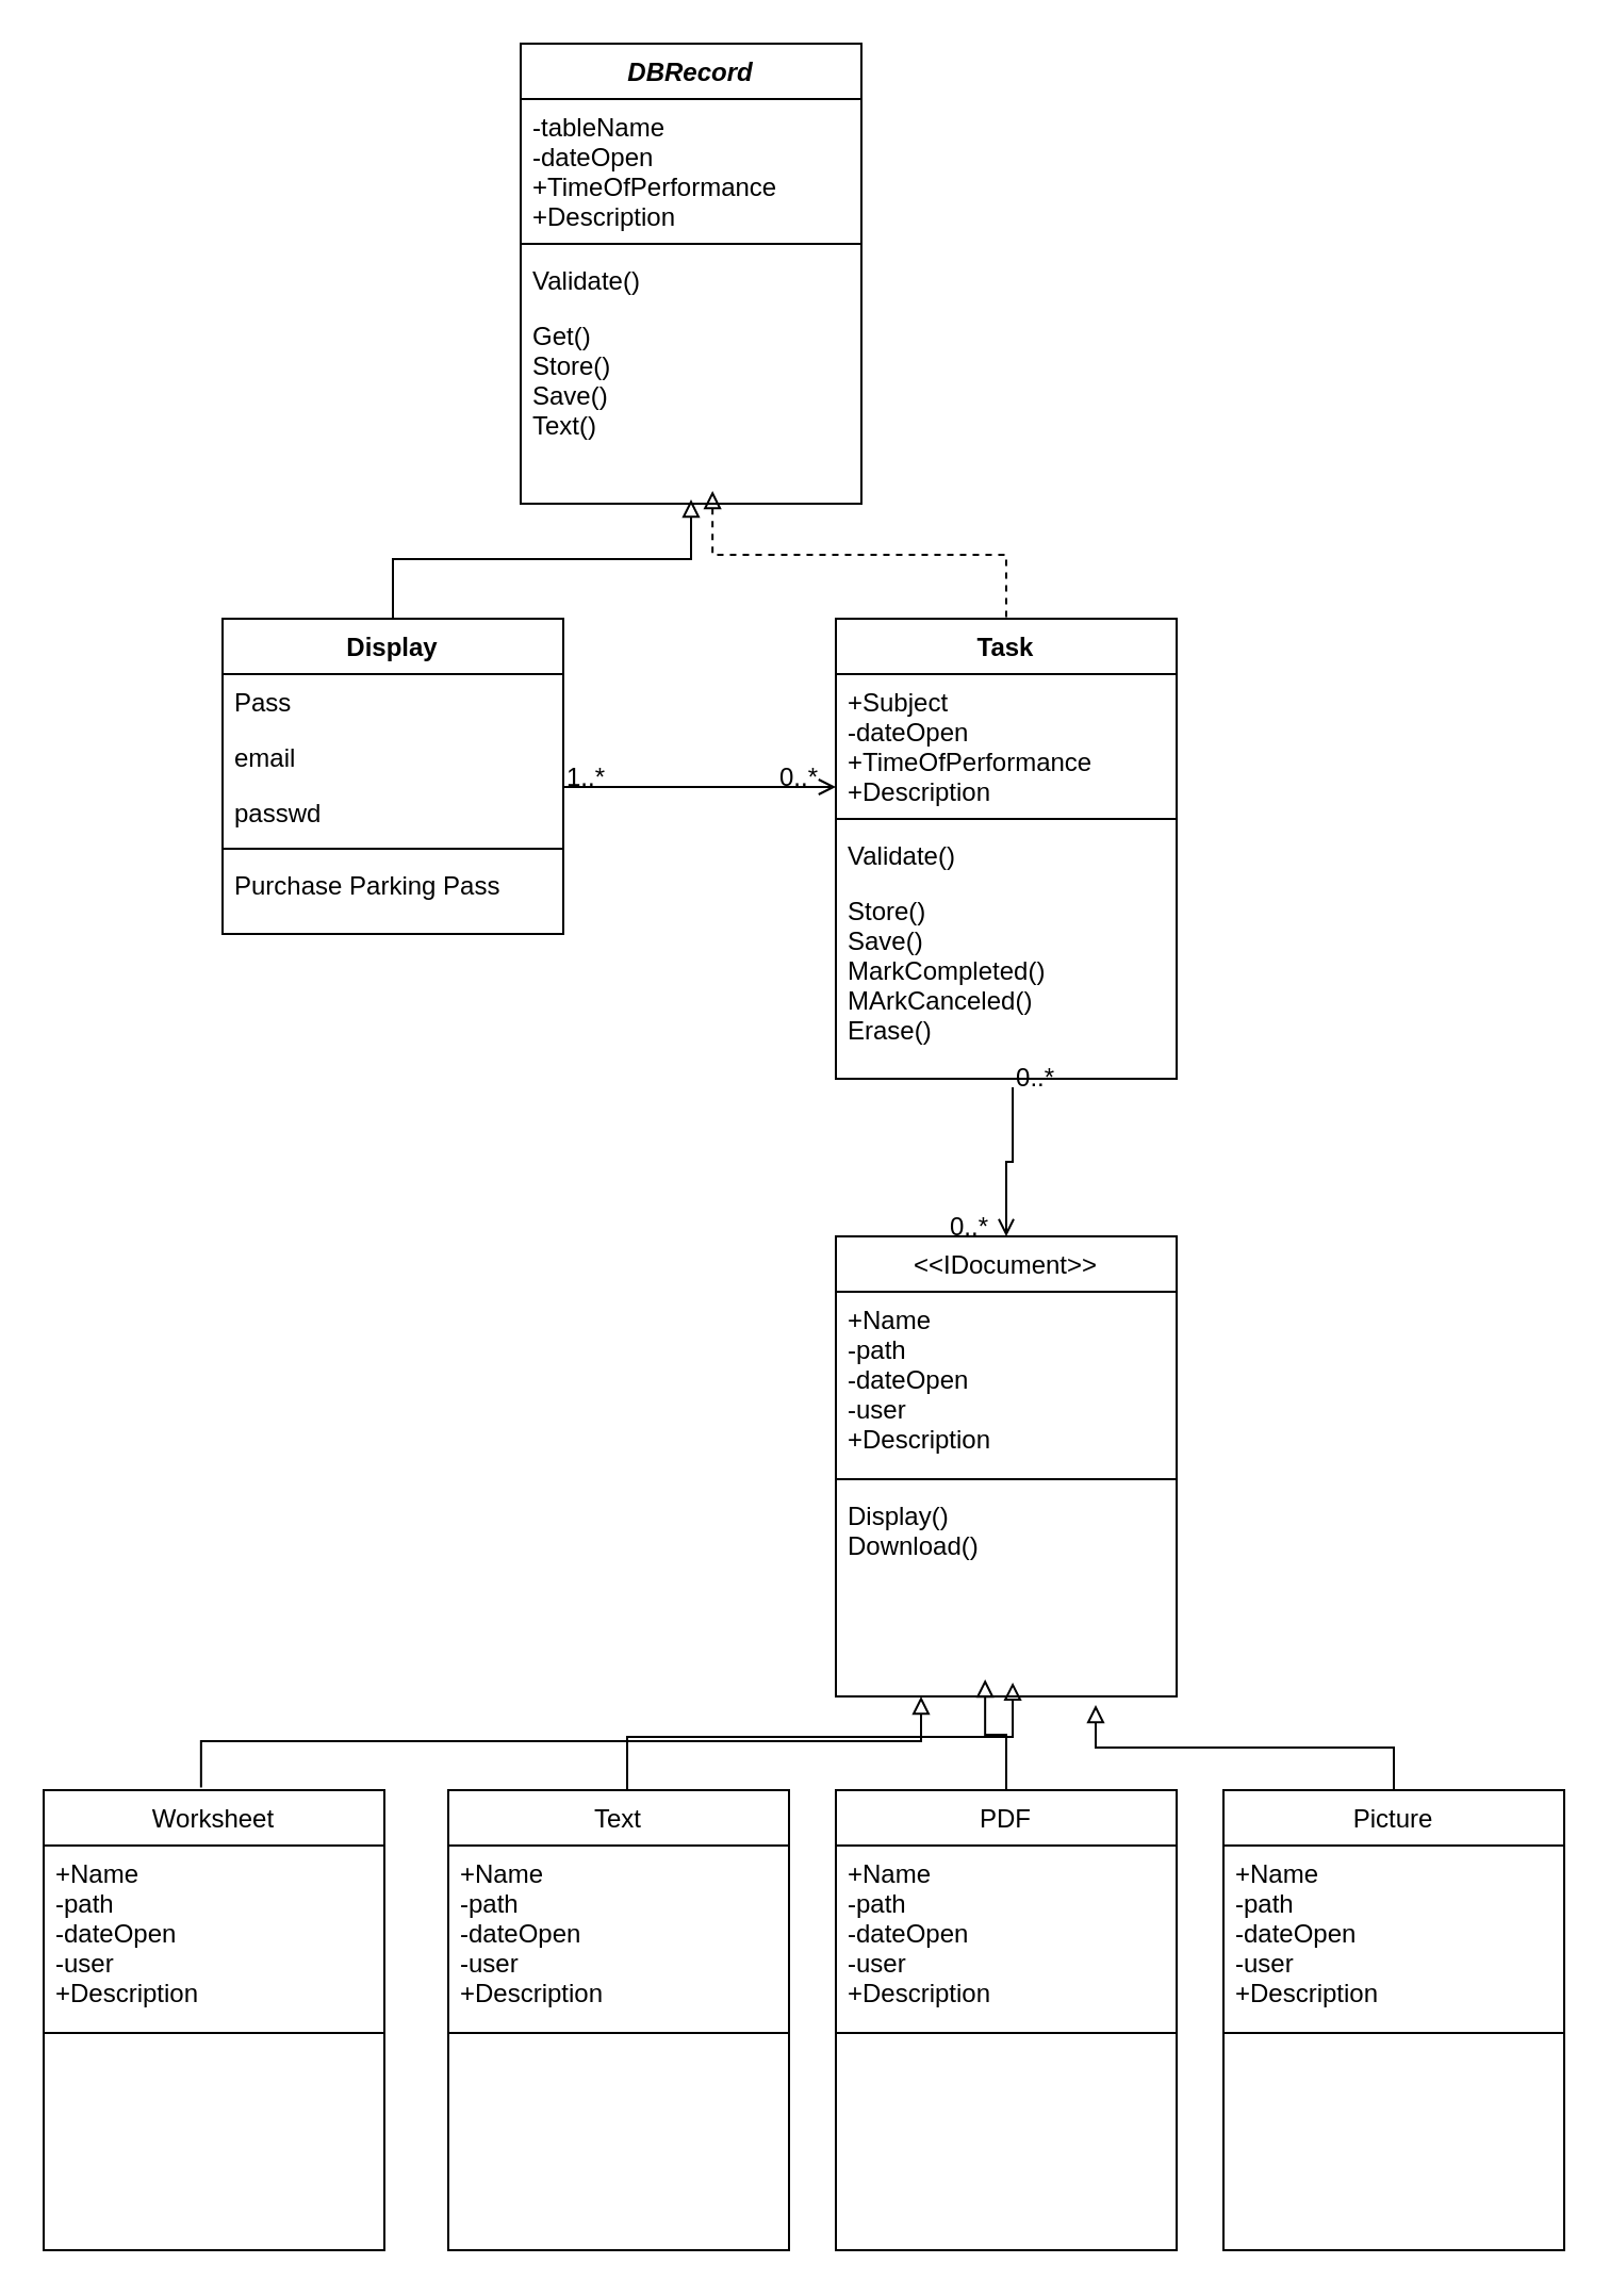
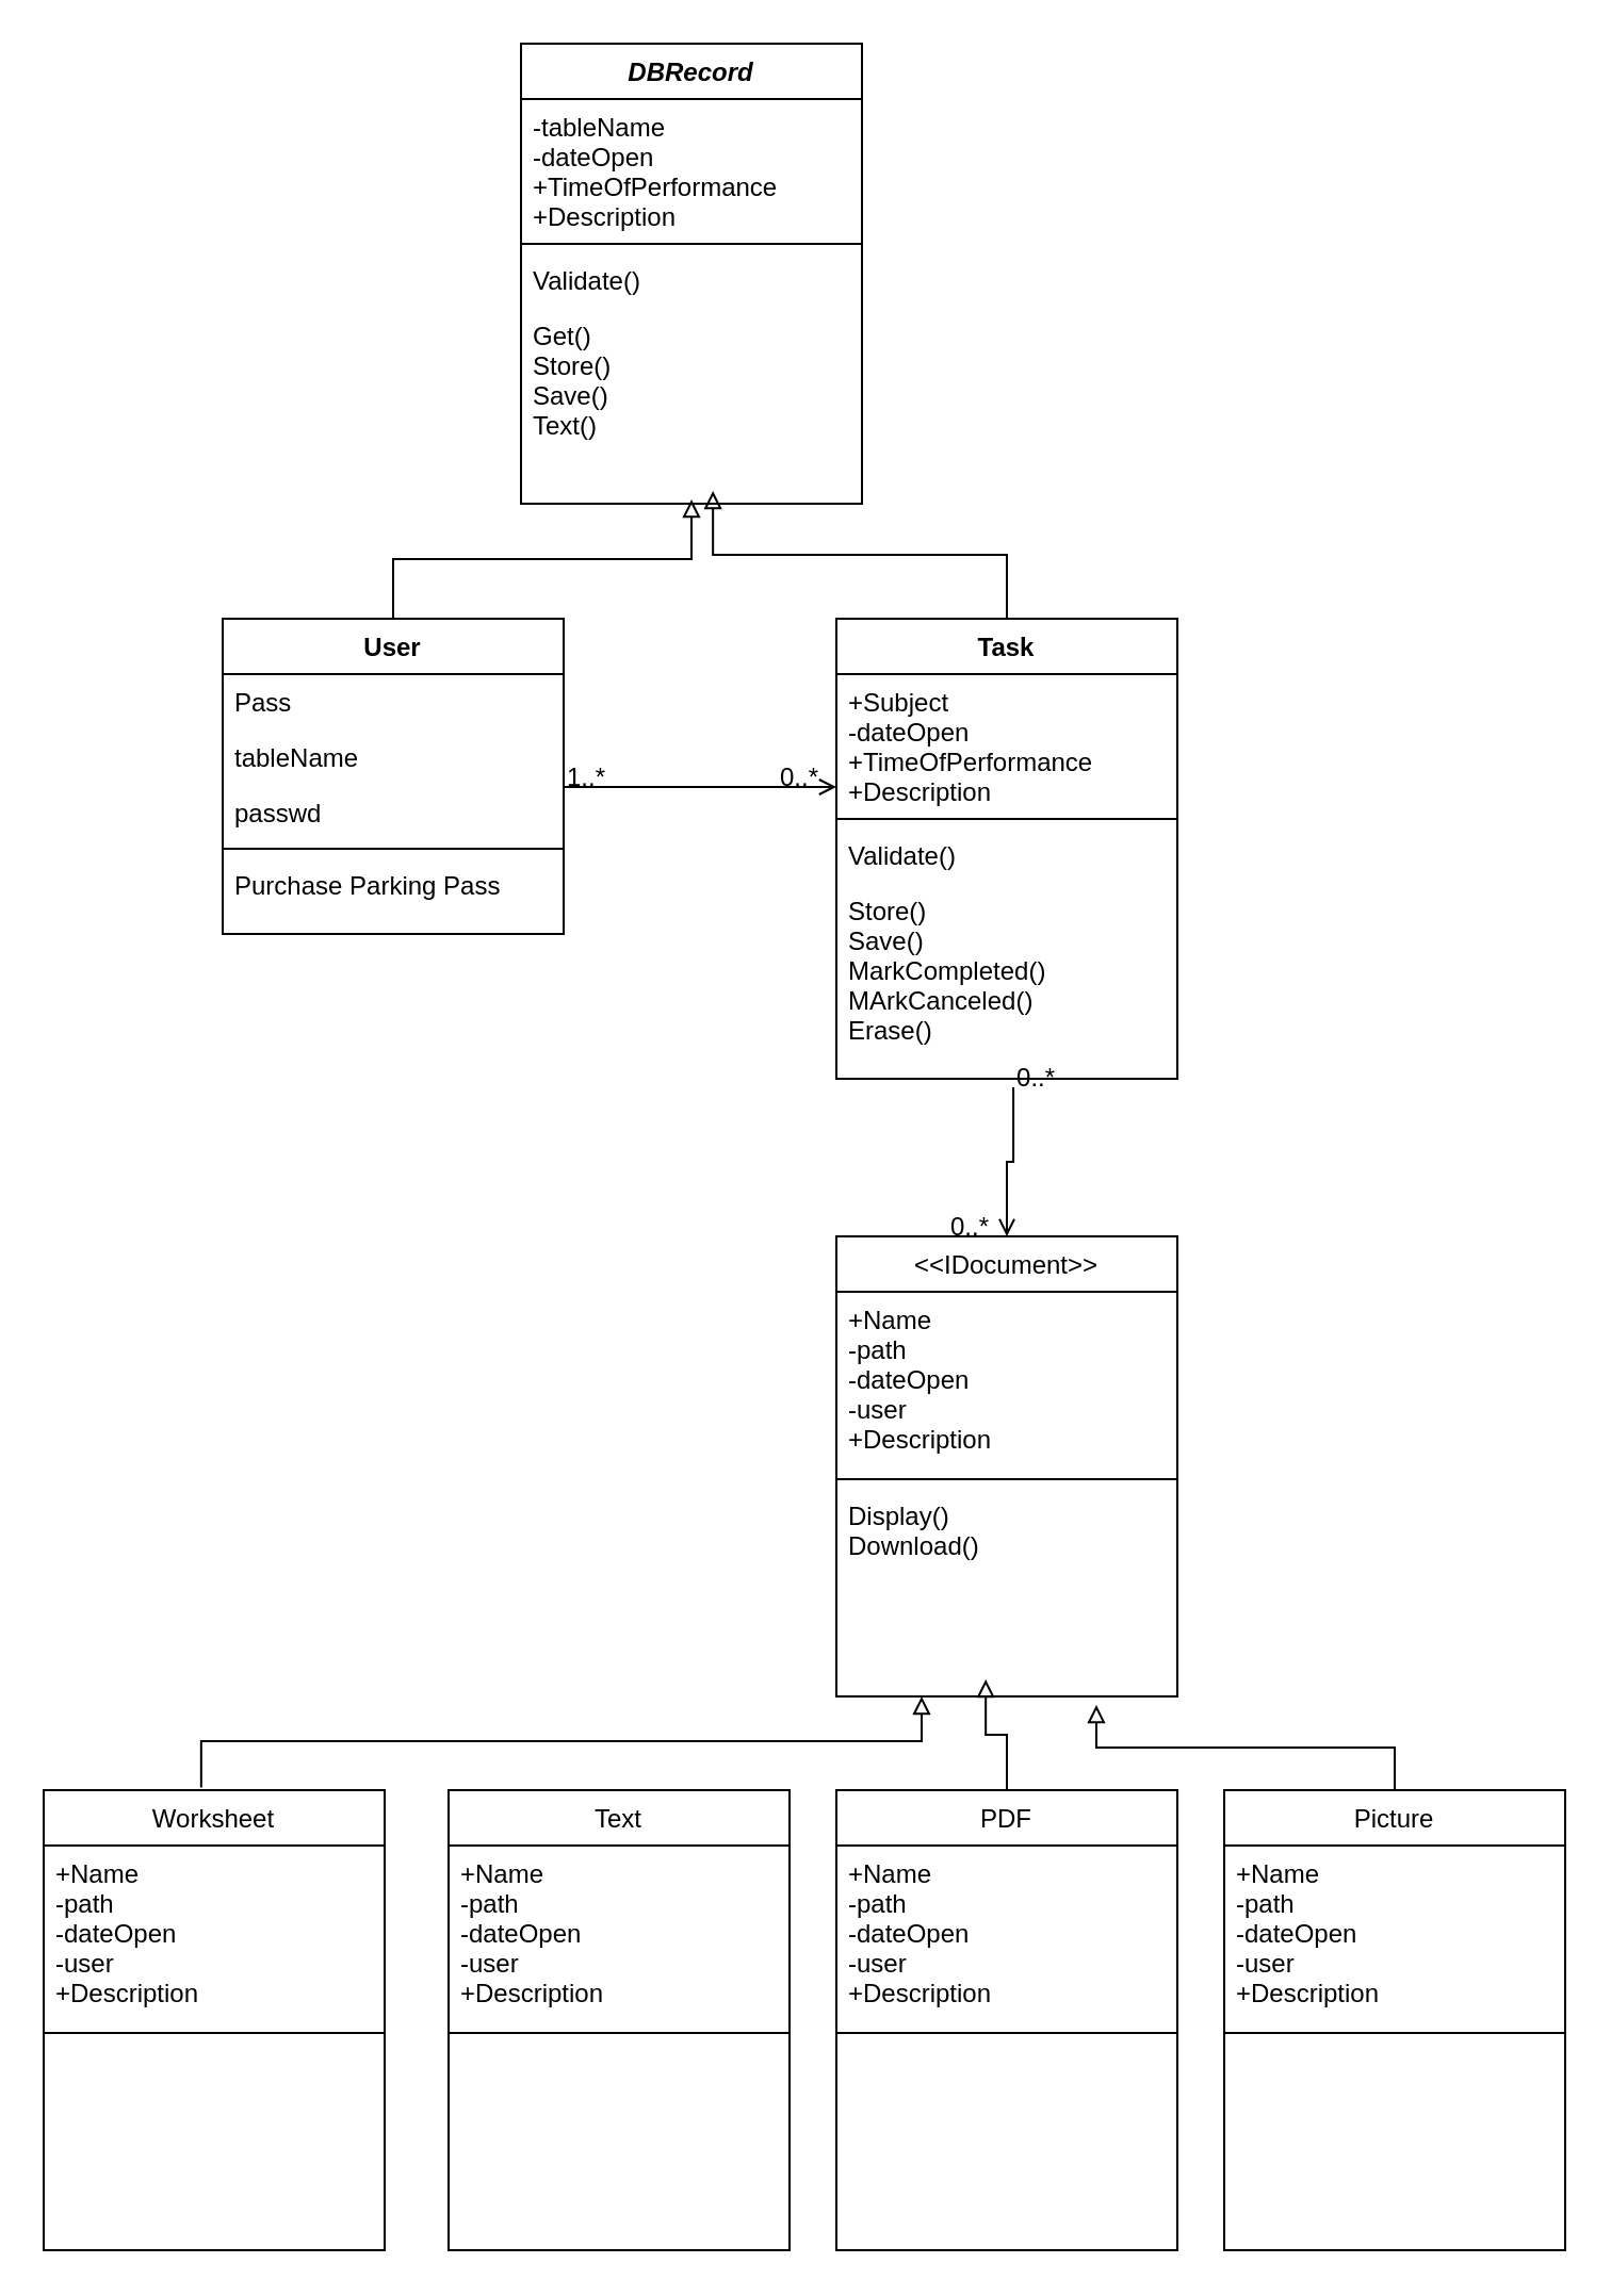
- <mxCell id="52" value="" style="endArrow=none;shadow=0;strokeWidth=1;rounded=0;endFill=0;edgeStyle=elbowEdgeStyle;elbow=vertical;startArrow=block;startFill=0;exitX=0.563;exitY=0.956;exitDx=0;exitDy=0;exitPerimeter=0;dashed=1;" edge="1" parent="1" source="30" target="11"><mxGeometry x="0.5" y="41" relative="1" as="geometry"><mxPoint x="344" y="236" as="sourcePoint" /><mxPoint x="484" y="276" as="targetPoint" /><mxPoint x="-40" y="32" as="offset" /></mxGeometry></mxCell>
+ <mxCell id="52" value="" style="endArrow=none;shadow=0;strokeWidth=1;rounded=0;endFill=0;edgeStyle=elbowEdgeStyle;elbow=vertical;startArrow=block;startFill=0;exitX=0.563;exitY=0.956;exitDx=0;exitDy=0;exitPerimeter=0;" edge="1" parent="1" source="30" target="11"><mxGeometry x="0.5" y="41" relative="1" as="geometry"><mxPoint x="344" y="236" as="sourcePoint" /><mxPoint x="484" y="276" as="targetPoint" /><mxPoint x="-40" y="32" as="offset" /></mxGeometry></mxCell>
- <mxCell id="2" value="Display" style="swimlane;fontStyle=1;align=center;verticalAlign=top;childLayout=stackLayout;horizontal=1;startSize=26;horizontalStack=0;resizeParent=1;resizeLast=0;collapsible=1;marginBottom=0;rounded=0;shadow=0;strokeWidth=1;" parent="1" vertex="1"><mxGeometry x="104" y="290" width="160" height="148" as="geometry"><mxRectangle x="230" y="140" width="160" height="26" as="alternateBounds" /></mxGeometry></mxCell>
+ <mxCell id="2" value="User" style="swimlane;fontStyle=1;align=center;verticalAlign=top;childLayout=stackLayout;horizontal=1;startSize=26;horizontalStack=0;resizeParent=1;resizeLast=0;collapsible=1;marginBottom=0;rounded=0;shadow=0;strokeWidth=1;" parent="1" vertex="1"><mxGeometry x="104" y="290" width="160" height="148" as="geometry"><mxRectangle x="230" y="140" width="160" height="26" as="alternateBounds" /></mxGeometry></mxCell>
- <mxCell id="4" value="email" style="text;align=left;verticalAlign=top;spacingLeft=4;spacingRight=4;overflow=hidden;rotatable=0;points=[[0,0.5],[1,0.5]];portConstraint=eastwest;rounded=0;shadow=0;html=0;" parent="2" vertex="1"><mxGeometry y="52" width="160" height="26" as="geometry" /></mxCell>
+ <mxCell id="4" value="tableName" style="text;align=left;verticalAlign=top;spacingLeft=4;spacingRight=4;overflow=hidden;rotatable=0;points=[[0,0.5],[1,0.5]];portConstraint=eastwest;rounded=0;shadow=0;html=0;" parent="2" vertex="1"><mxGeometry y="52" width="160" height="26" as="geometry" /></mxCell>
- <mxCell id="46" value="" style="endArrow=none;shadow=0;strokeWidth=1;rounded=0;endFill=0;edgeStyle=elbowEdgeStyle;elbow=vertical;exitX=0.519;exitY=1.016;exitDx=0;exitDy=0;entryX=0.525;entryY=0;entryDx=0;entryDy=0;entryPerimeter=0;startArrow=block;startFill=0;exitPerimeter=0;" edge="1" parent="1" source="19" target="34"><mxGeometry x="0.5" y="41" relative="1" as="geometry"><mxPoint x="496.08" y="796" as="sourcePoint" /><mxPoint x="158" y="838.704" as="targetPoint" /><mxPoint x="-40" y="32" as="offset" /></mxGeometry></mxCell>
- <mxCell id="47" value="" style="resizable=0;align=left;verticalAlign=bottom;labelBackgroundColor=none;fontSize=12;" connectable="0" vertex="1" parent="46"><mxGeometry x="-1" relative="1" as="geometry"><mxPoint y="4" as="offset" /></mxGeometry></mxCell>
- <mxCell id="48" value="" style="resizable=0;align=right;verticalAlign=bottom;labelBackgroundColor=none;fontSize=12;" connectable="0" vertex="1" parent="46"><mxGeometry x="1" relative="1" as="geometry"><mxPoint x="-7" y="4" as="offset" /></mxGeometry></mxCell>
